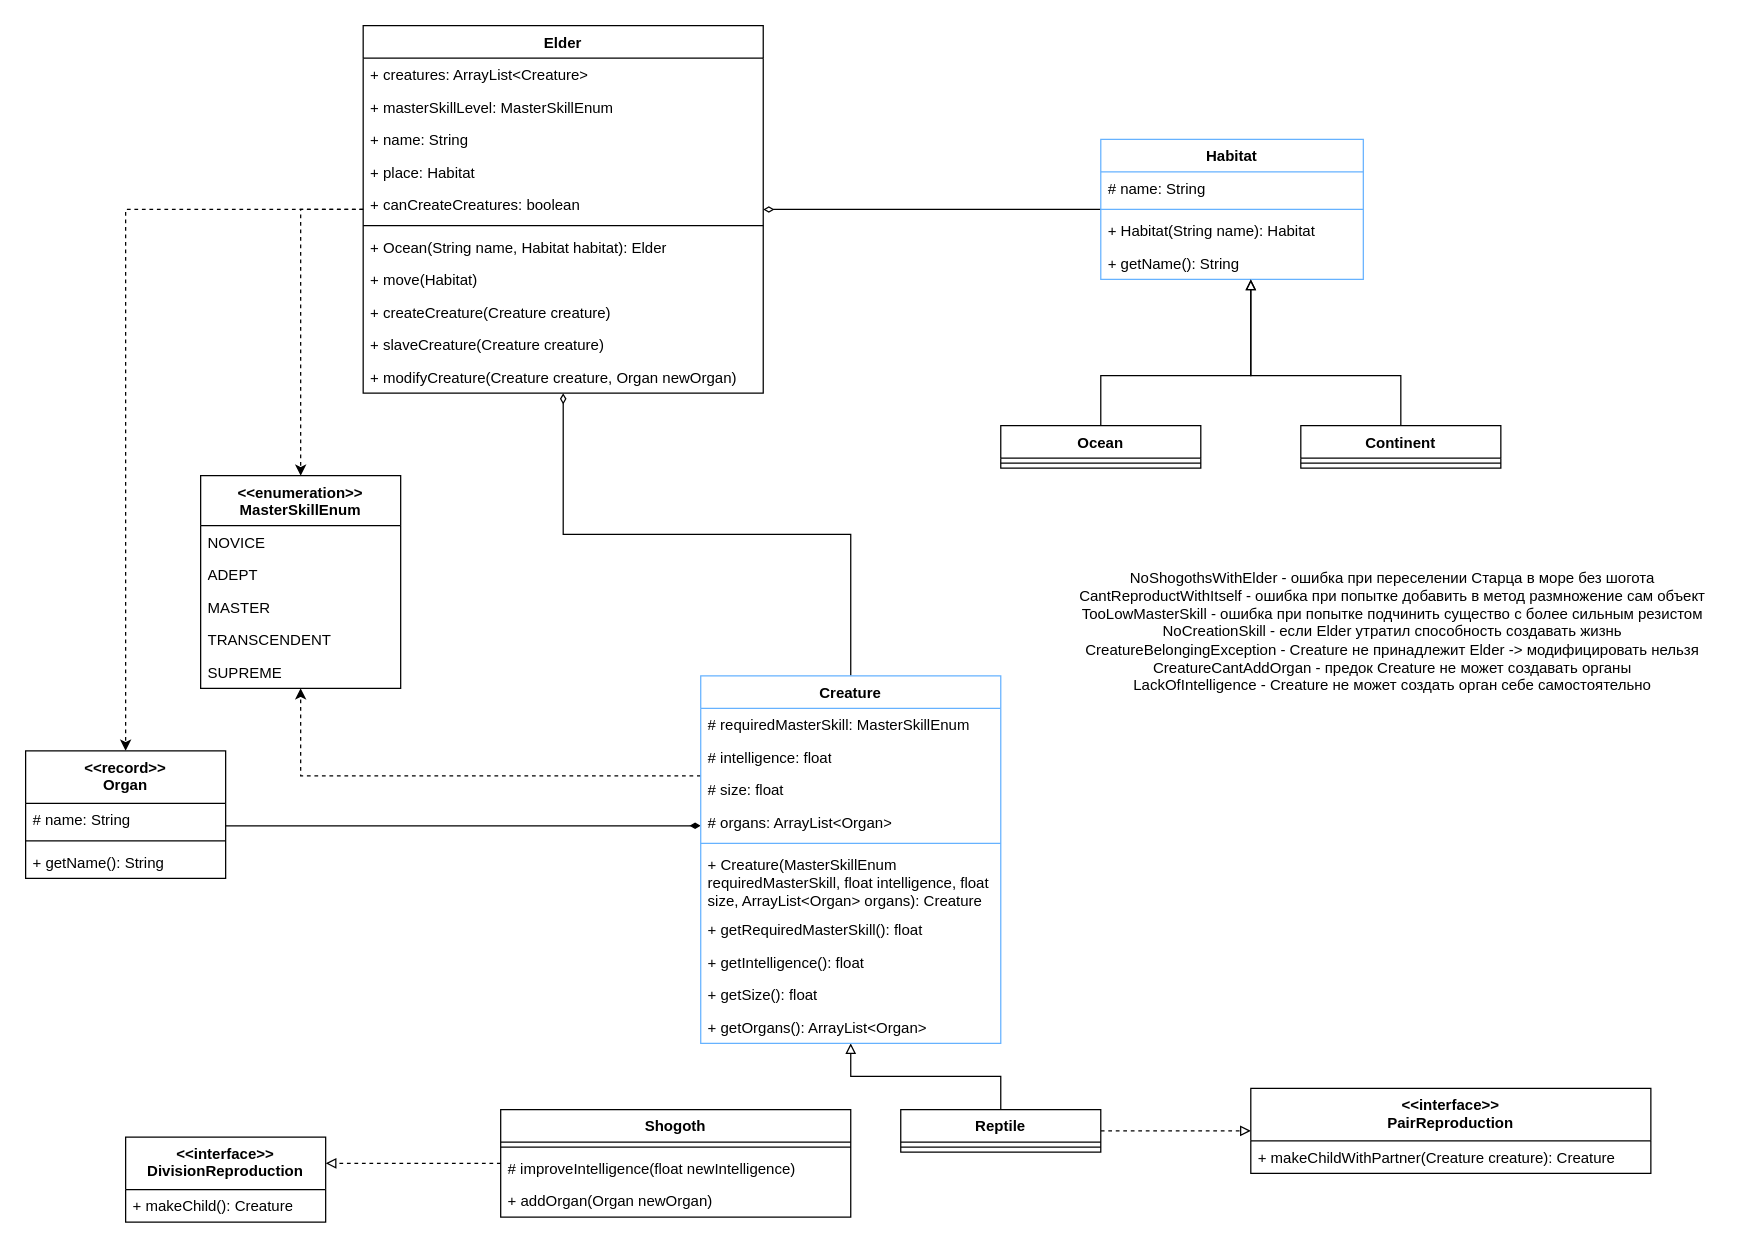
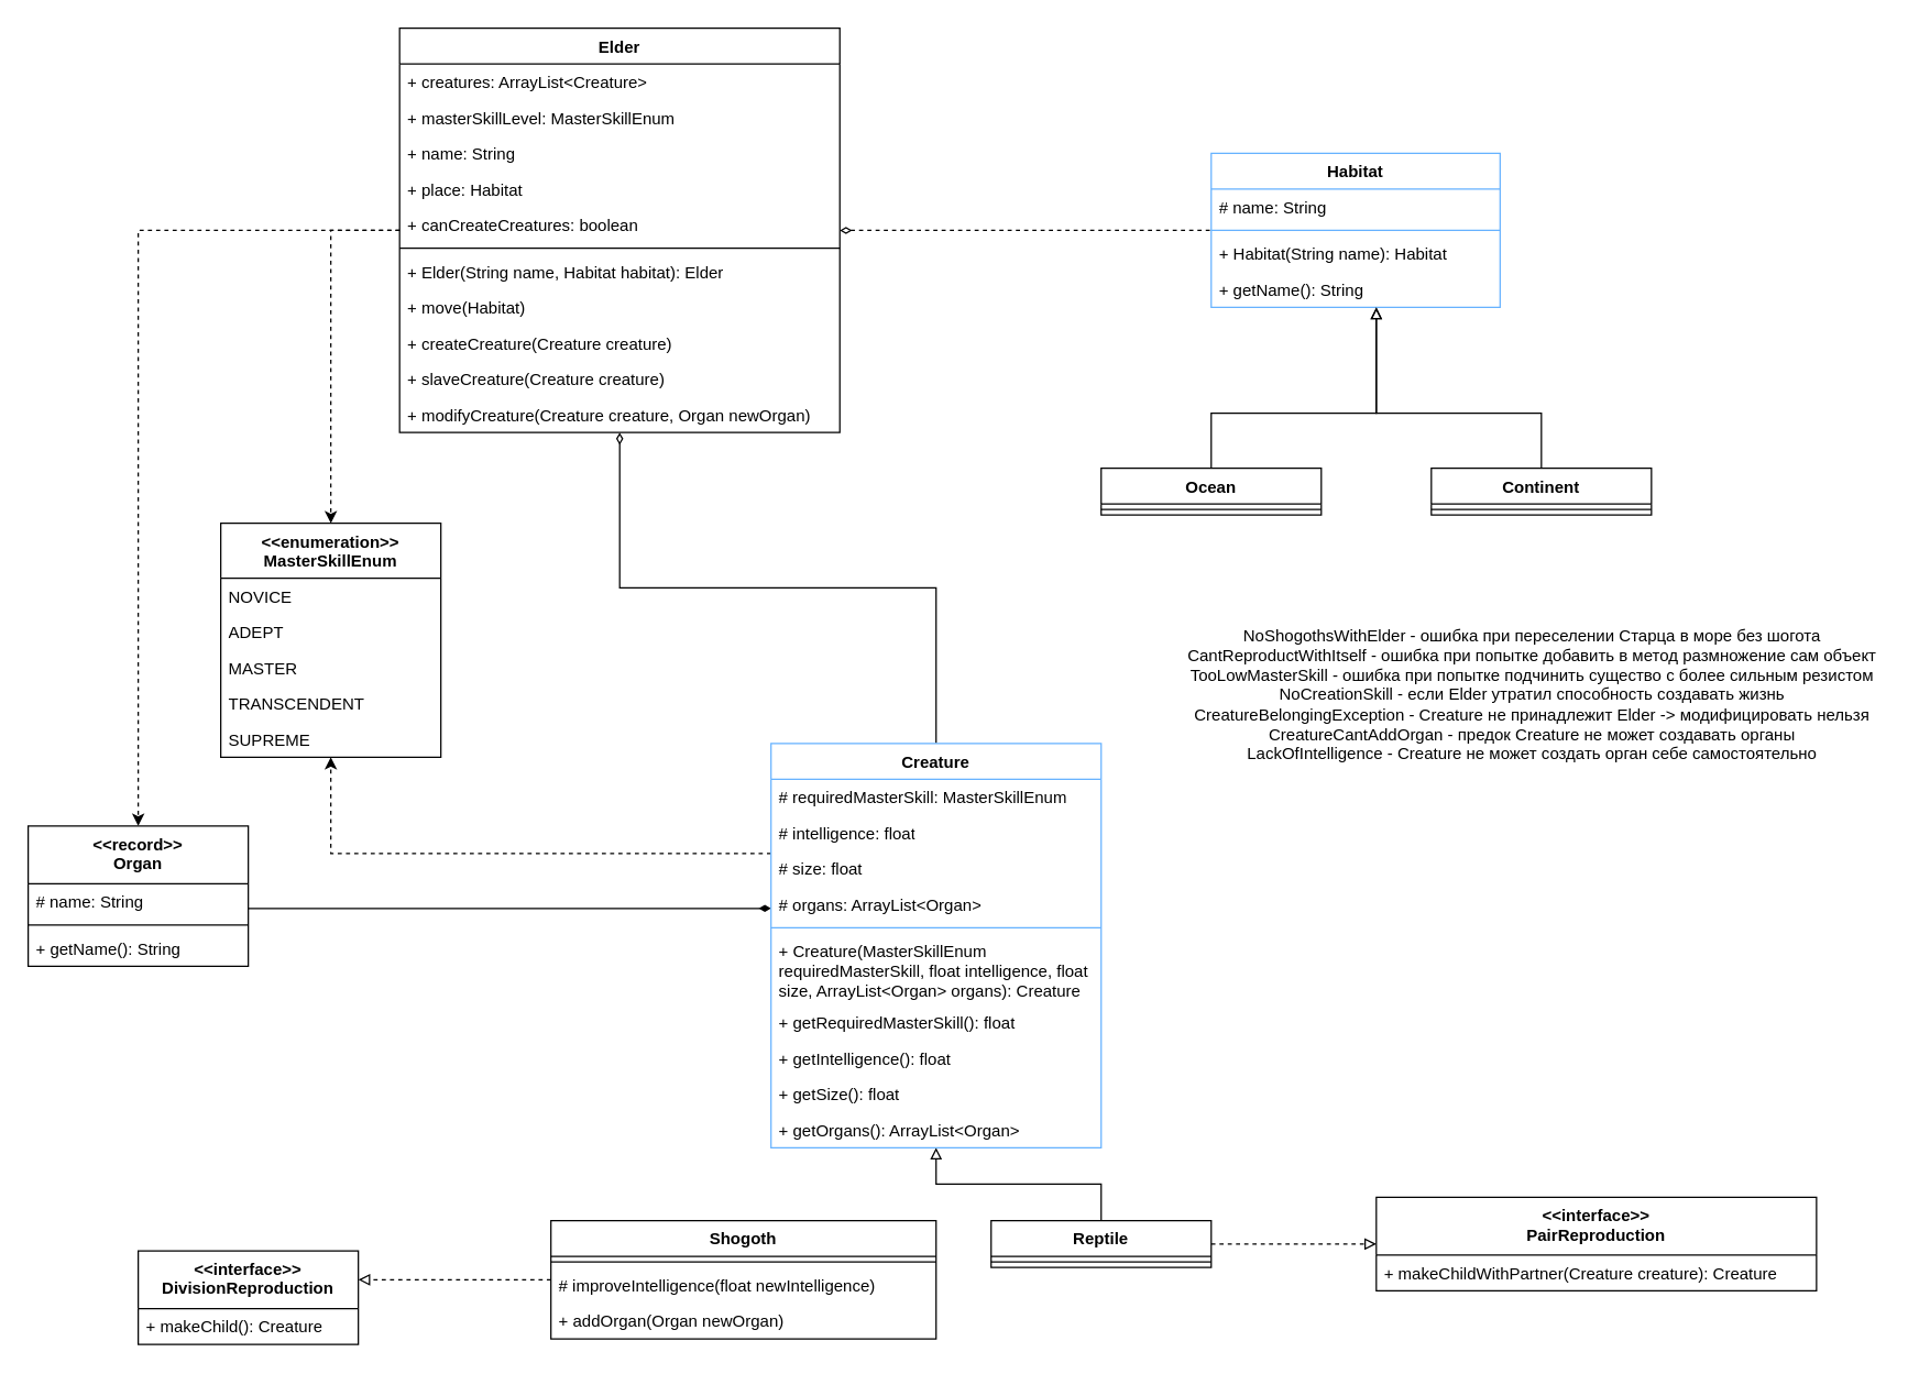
- <mxCell id="2" style="edgeStyle=orthogonalEdgeStyle;rounded=0;orthogonalLoop=1;jettySize=auto;html=1;endArrow=none;endFill=0;startArrow=diamondThin;startFill=0;" edge="1" parent="1" source="6" target="18"><mxGeometry relative="1" as="geometry" /></mxCell>
+ <mxCell id="2" style="edgeStyle=orthogonalEdgeStyle;rounded=0;orthogonalLoop=1;jettySize=auto;html=1;endArrow=none;endFill=0;startArrow=diamondThin;startFill=0;dashed=1;" edge="1" parent="1" source="6" target="18"><mxGeometry relative="1" as="geometry" /></mxCell>
- <mxCell id="13" value="+ Ocean(String name, Habitat habitat): Elder" style="text;strokeColor=none;fillColor=none;align=left;verticalAlign=top;spacingLeft=4;spacingRight=4;overflow=hidden;rotatable=0;points=[[0,0.5],[1,0.5]];portConstraint=eastwest;whiteSpace=wrap;html=1;" vertex="1" parent="6"><mxGeometry y="164" width="320" height="26" as="geometry" /></mxCell>
+ <mxCell id="13" value="+ Elder(String name, Habitat habitat): Elder" style="text;strokeColor=none;fillColor=none;align=left;verticalAlign=top;spacingLeft=4;spacingRight=4;overflow=hidden;rotatable=0;points=[[0,0.5],[1,0.5]];portConstraint=eastwest;whiteSpace=wrap;html=1;" vertex="1" parent="6"><mxGeometry y="164" width="320" height="26" as="geometry" /></mxCell>
